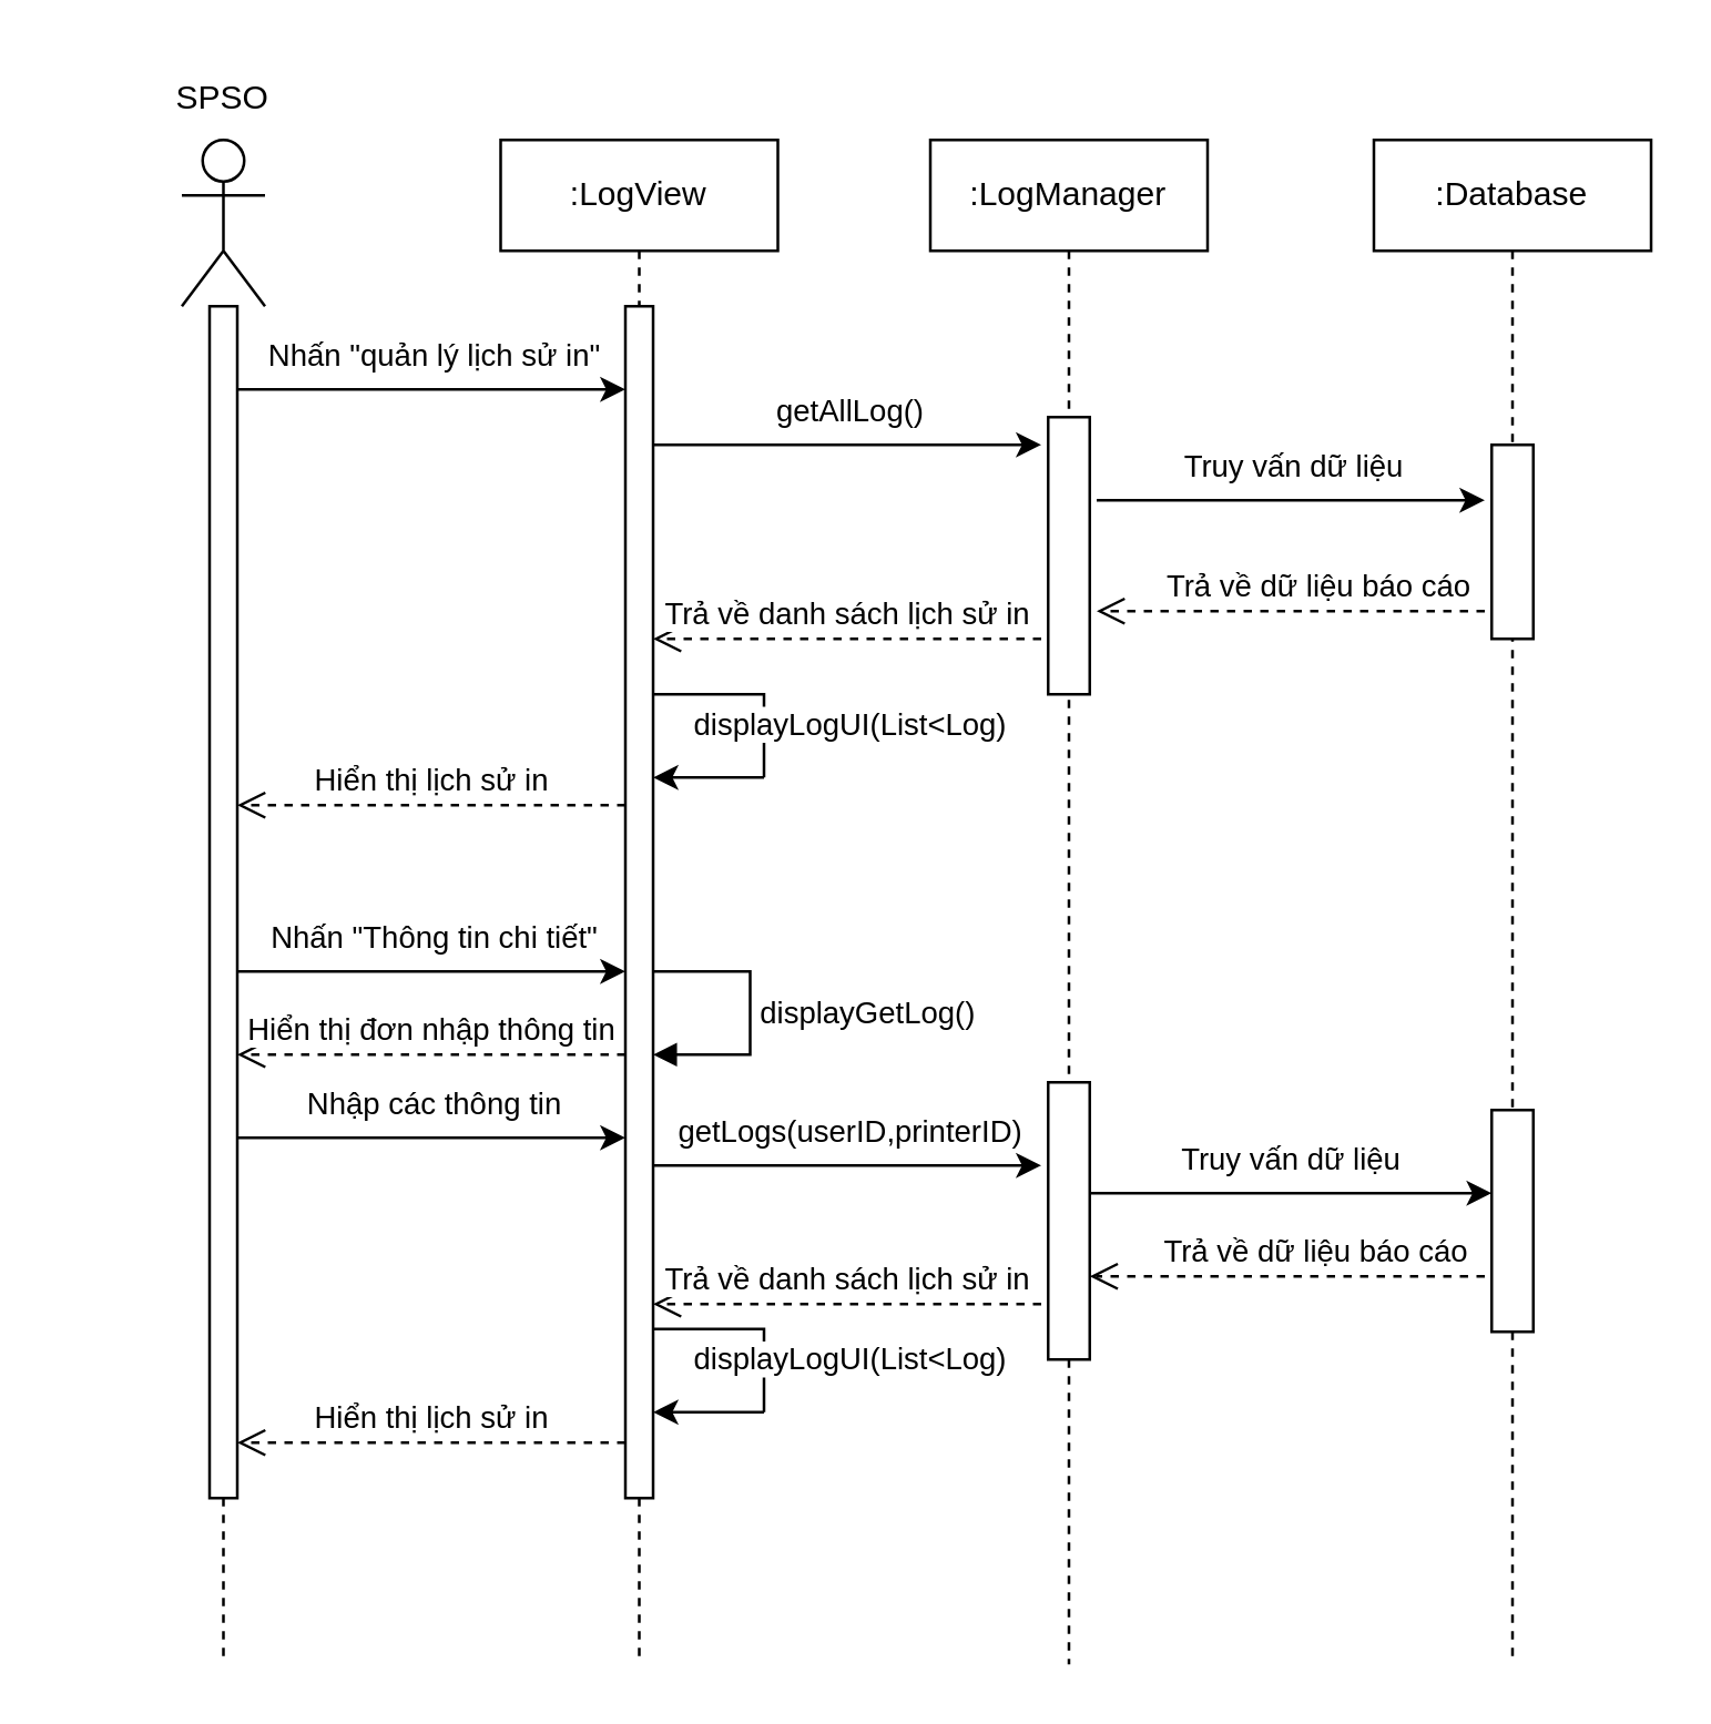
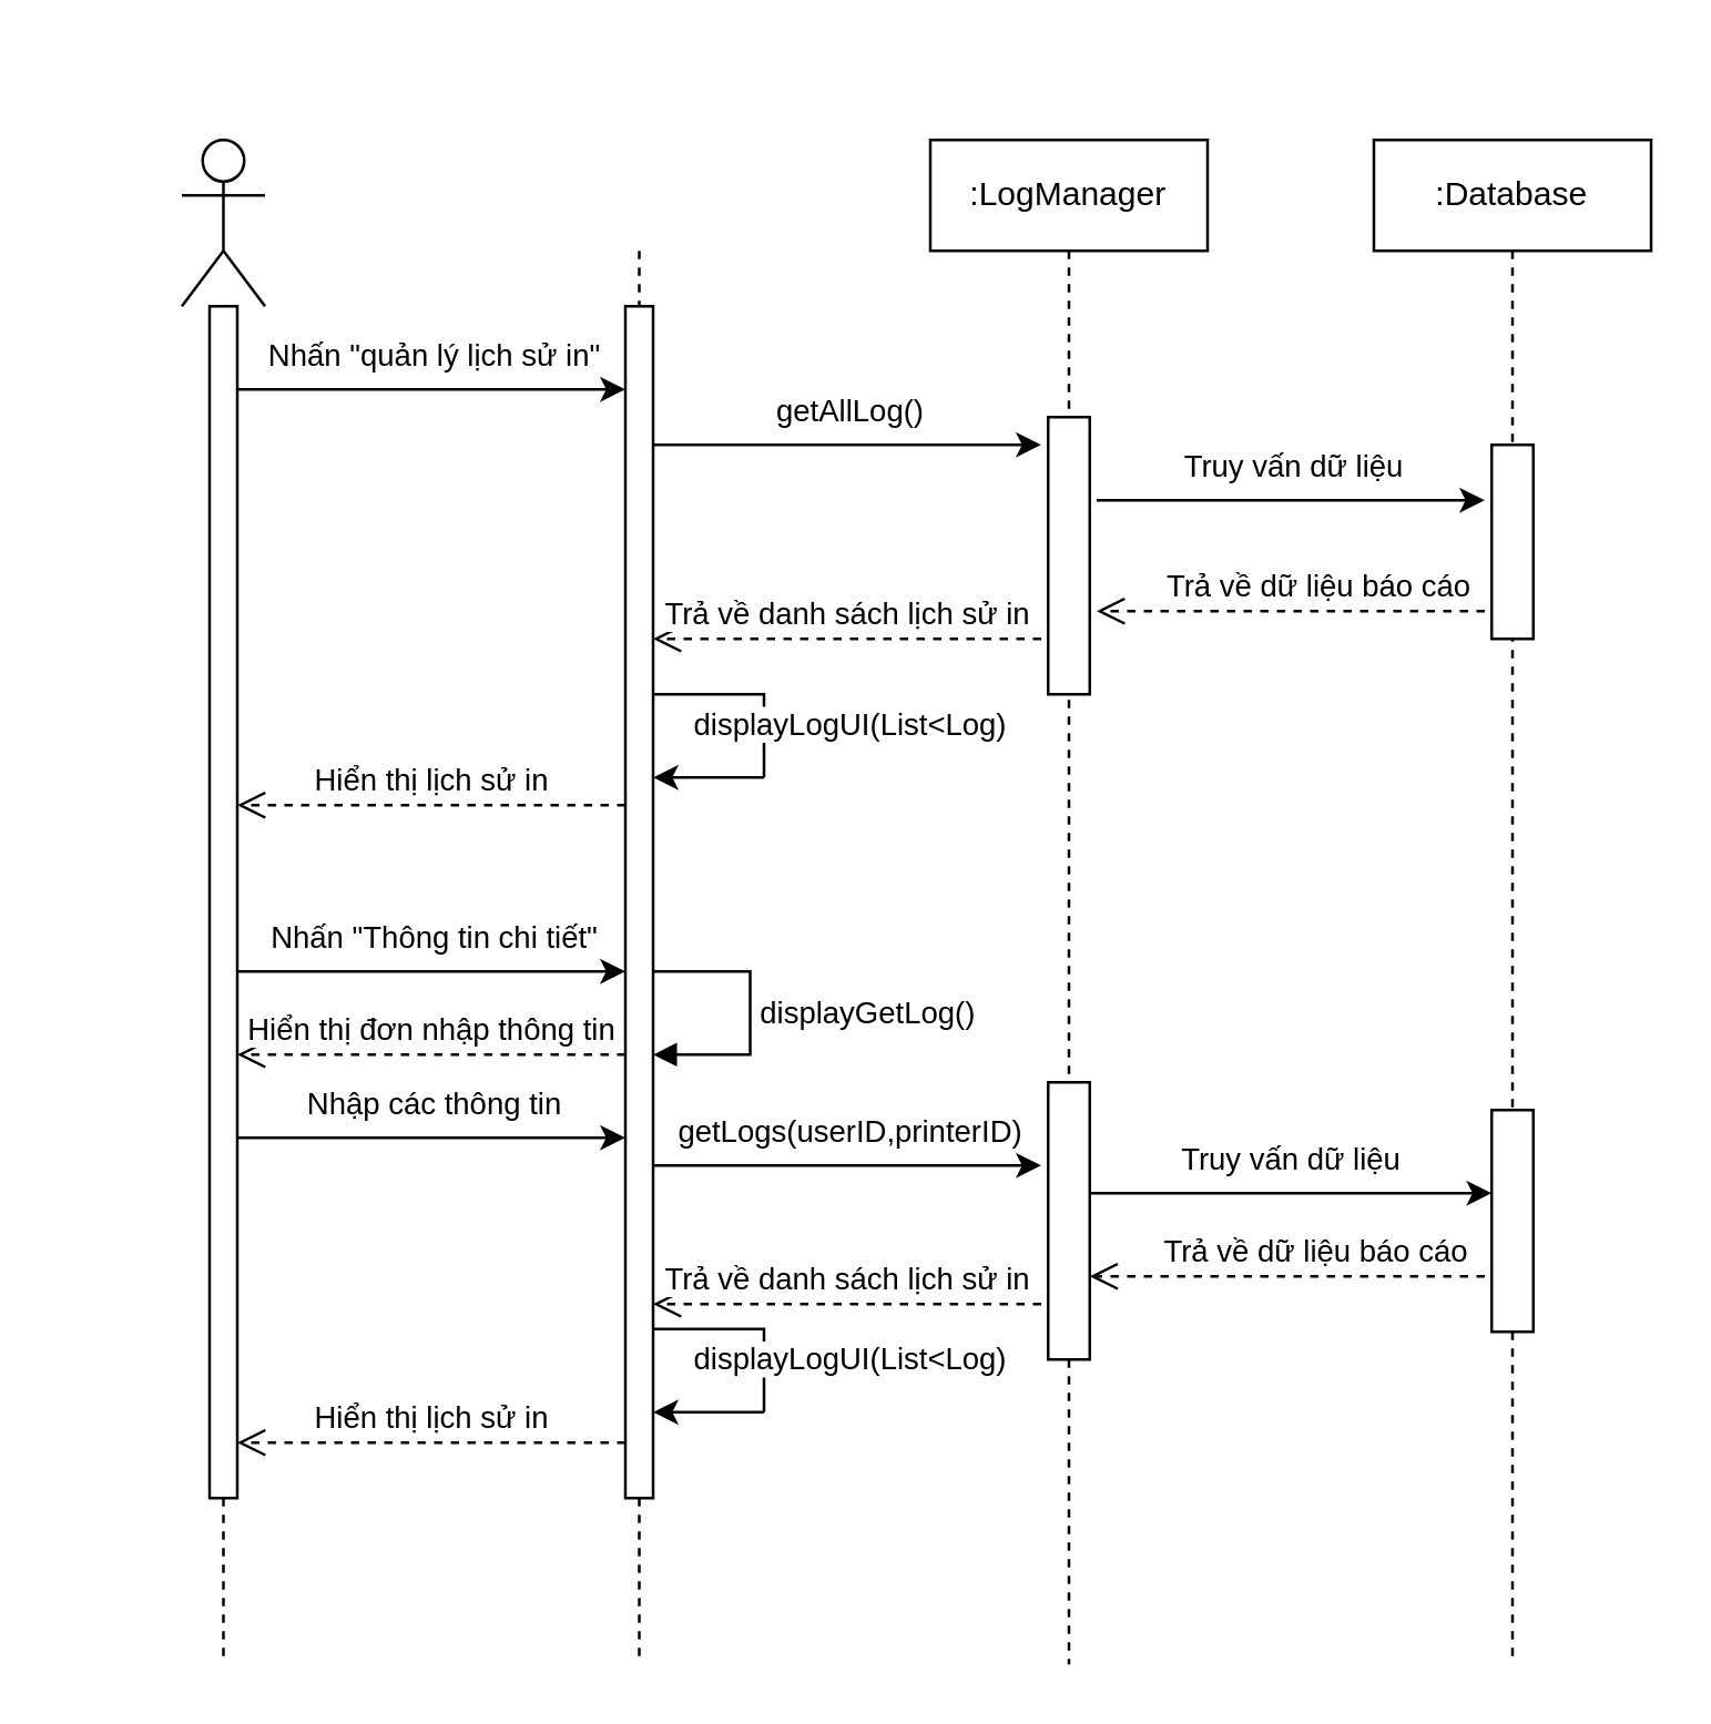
- <mxCell id="5" value="SPSO" style="text;html=1;align=center;verticalAlign=middle;whiteSpace=wrap;rounded=0;" vertex="1" parent="1"><mxGeometry x="20" y="20" width="120" height="30" as="geometry" /></mxCell>
- <mxCell id="9" value=":LogView" style="shape=umlLifeline;perimeter=lifelinePerimeter;whiteSpace=wrap;html=1;container=1;dropTarget=0;collapsible=0;recursiveResize=0;outlineConnect=0;portConstraint=eastwest;newEdgeStyle={&quot;curved&quot;:0,&quot;rounded&quot;:0};" vertex="1" parent="1"><mxGeometry x="180" y="50" width="100" height="40" as="geometry" /></mxCell>
